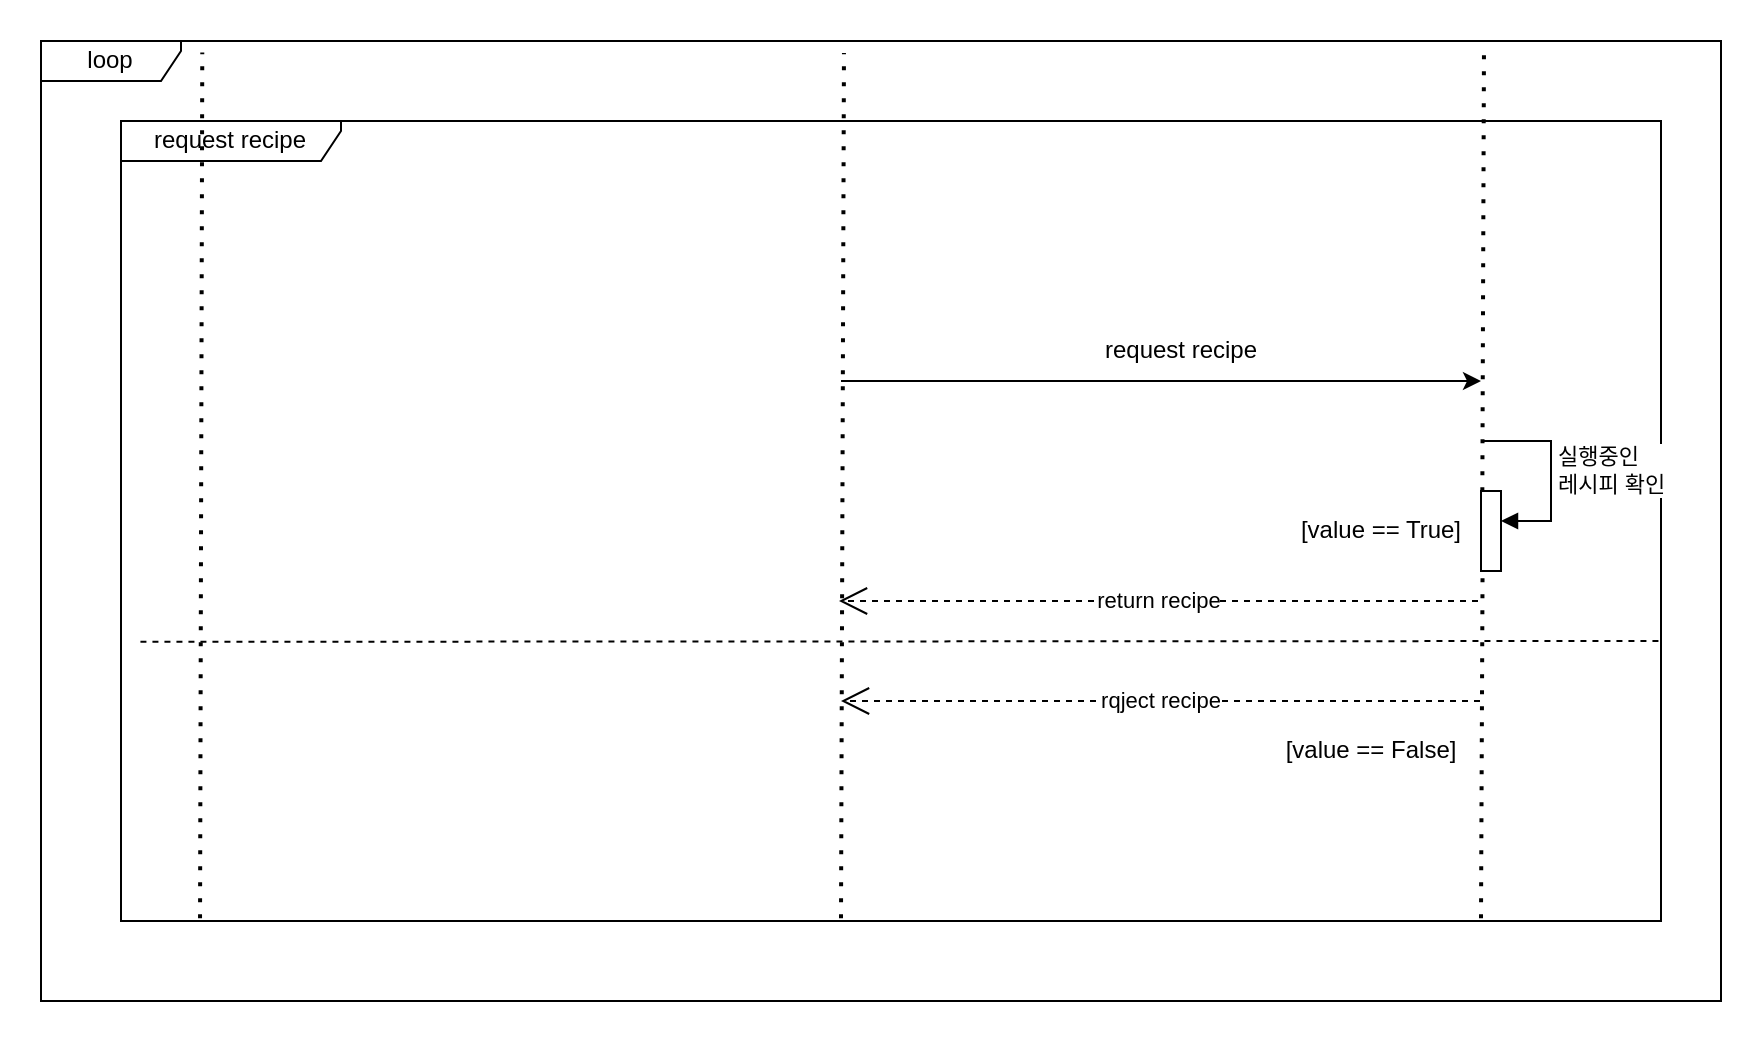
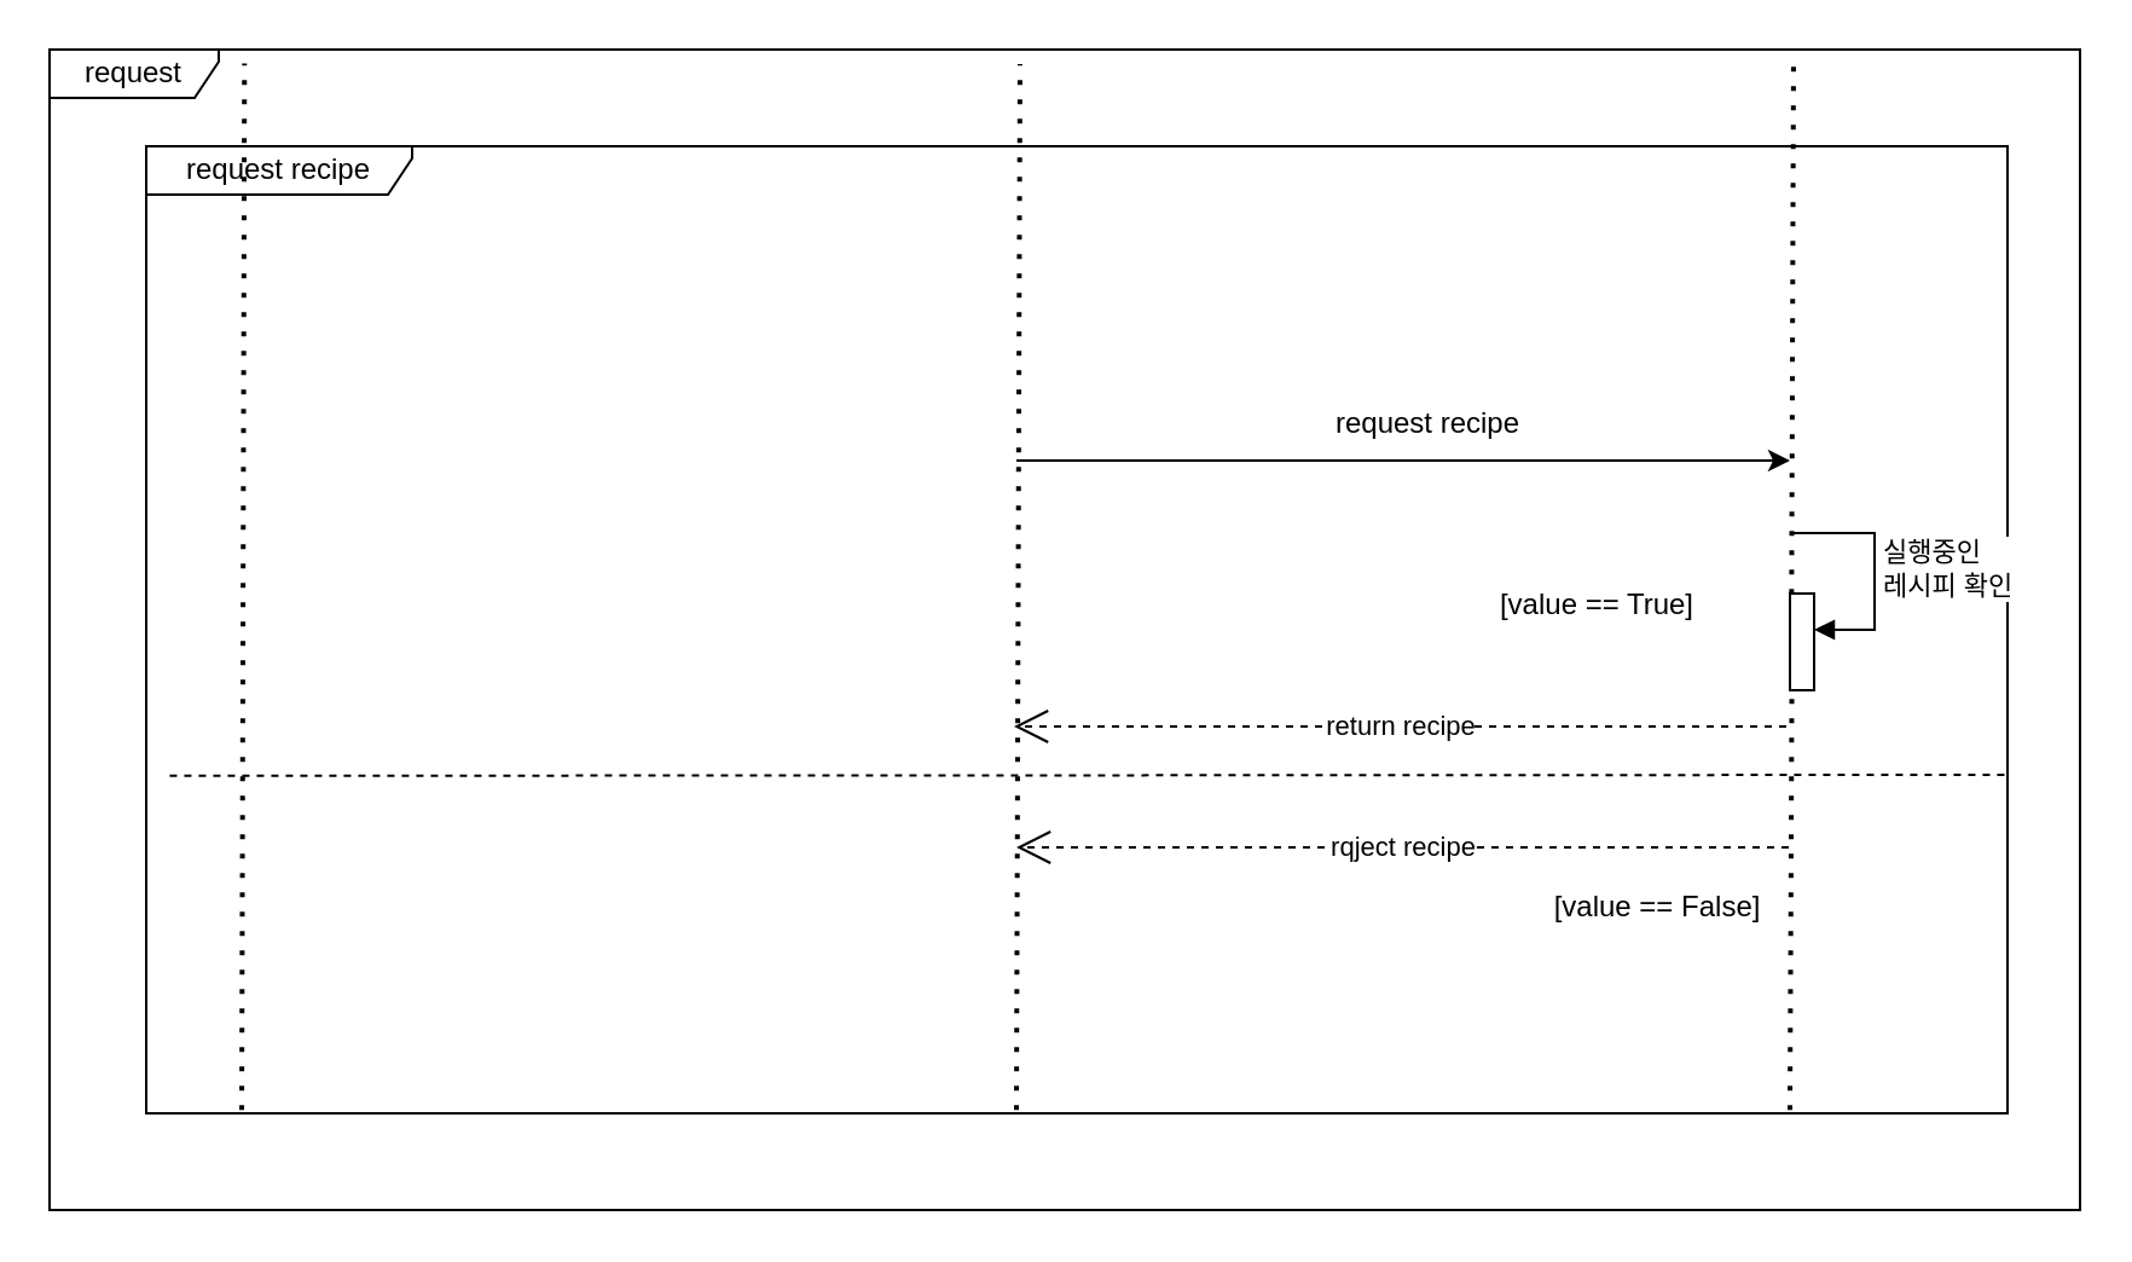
- <mxCell id="6" value="loop" style="shape=umlFrame;whiteSpace=wrap;html=1;pointerEvents=0;width=70;height=20;" vertex="1" parent="1"><mxGeometry width="840" height="480" as="geometry" x="20" y="20" /></mxCell>
+ <mxCell id="6" value="request" style="shape=umlFrame;whiteSpace=wrap;html=1;pointerEvents=0;width=70;height=20;" vertex="1" parent="1"><mxGeometry width="840" height="480" as="geometry" x="20" y="20" /></mxCell>
- <mxCell id="8" value="[value == True]" style="text;html=1;align=center;verticalAlign=middle;resizable=0;points=[];autosize=1;strokeColor=none;fillColor=none;" vertex="1" parent="1"><mxGeometry x="640" y="250" width="100" height="30" as="geometry" /></mxCell>
+ <mxCell id="8" value="[value == True]" style="text;html=1;align=center;verticalAlign=middle;resizable=0;points=[];autosize=1;strokeColor=none;fillColor=none;" vertex="1" parent="1"><mxGeometry x="610" y="235" width="100" height="30" as="geometry" /></mxCell>
